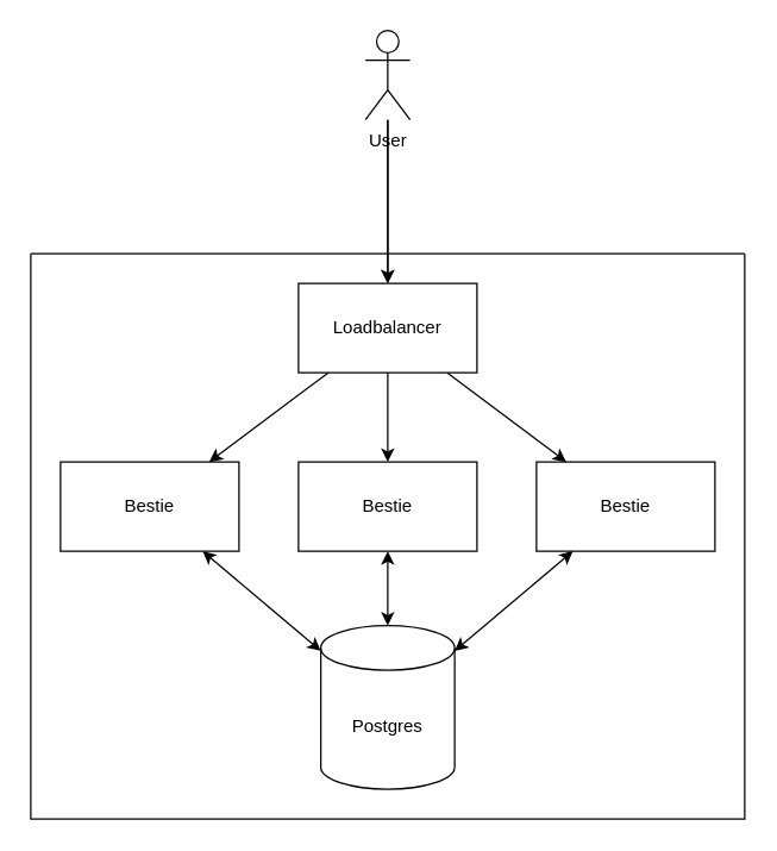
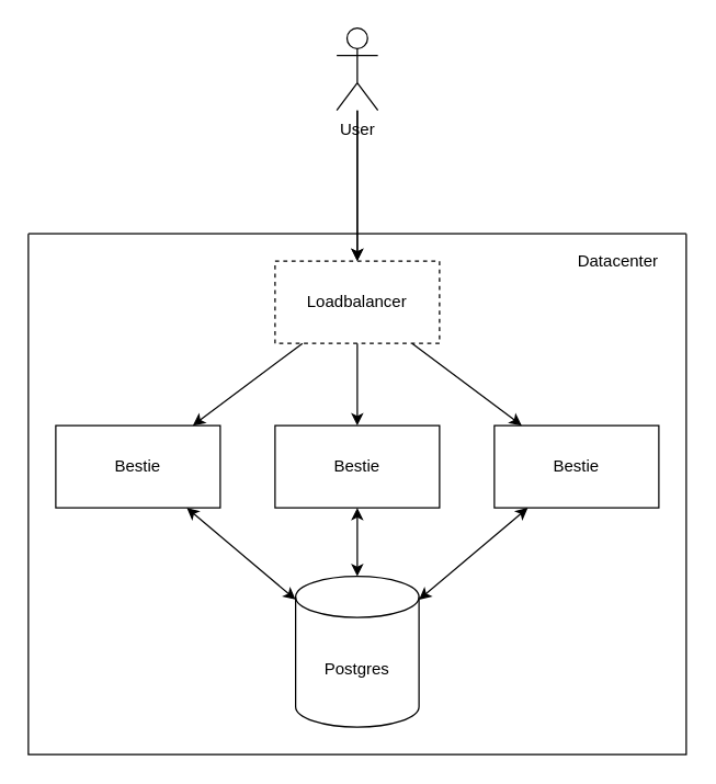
+ <mxCell id="17" value="Datacenter" style="text;html=1;align=center;verticalAlign=middle;resizable=0;points=[];autosize=1;strokeColor=none;fillColor=none;" vertex="1" parent="15"><mxGeometry x="395" y="10" width="70" height="20" as="geometry" /></mxCell>
- <mxCell id="5" value="Loadbalancer" style="rounded=0;whiteSpace=wrap;html=1;" vertex="1" parent="1"><mxGeometry x="200" y="190" width="120" height="60" as="geometry" /></mxCell>
+ <mxCell id="5" value="Loadbalancer" style="rounded=0;whiteSpace=wrap;html=1;dashed=1;" vertex="1" parent="1"><mxGeometry x="200" y="190" width="120" height="60" as="geometry" /></mxCell>
